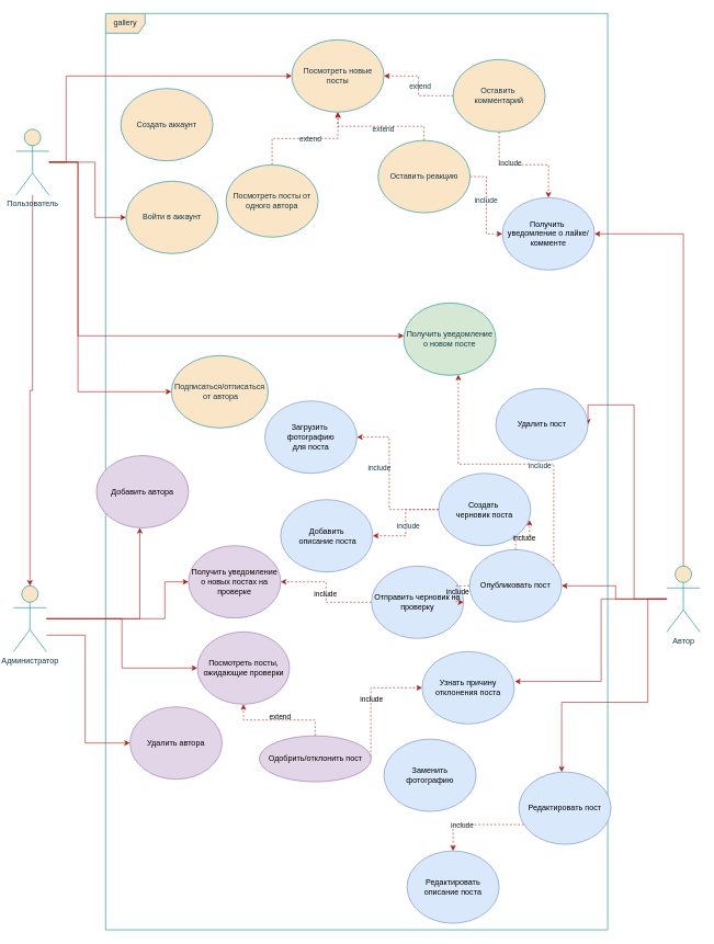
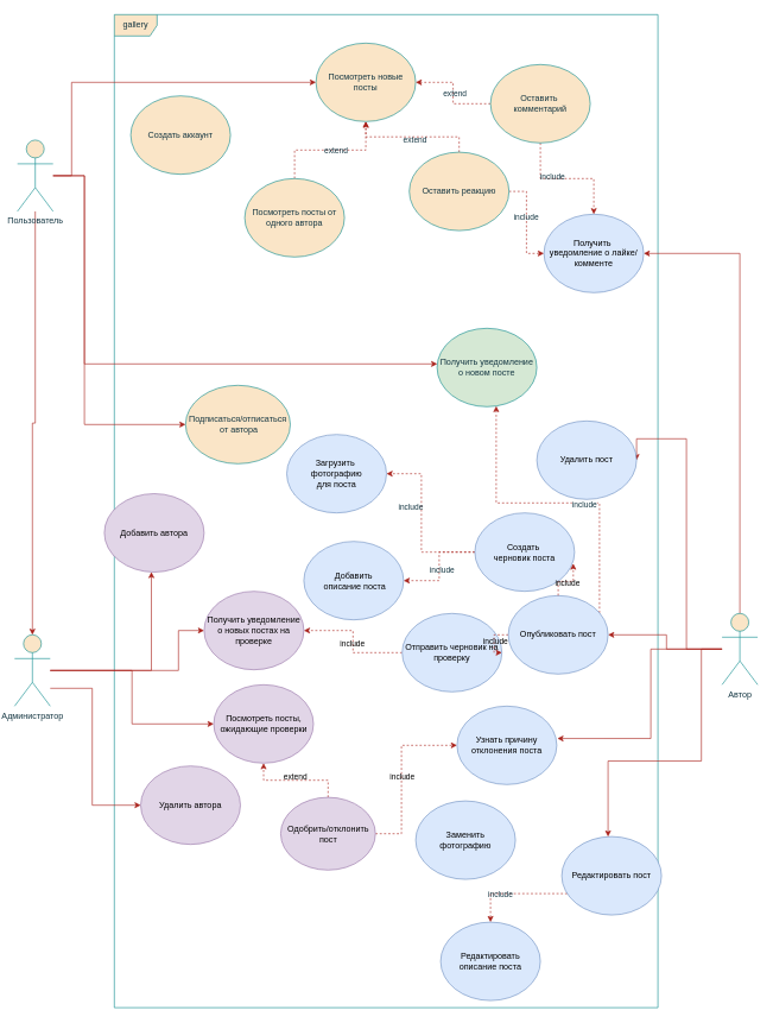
- <mxCell id="23" style="edgeStyle=orthogonalEdgeStyle;rounded=0;orthogonalLoop=1;jettySize=auto;html=1;strokeColor=#A8201A;align=center;verticalAlign=middle;fontFamily=Helvetica;fontSize=11;fontColor=default;labelBackgroundColor=none;endArrow=classic;fillColor=#FAE5C7;" edge="1" parent="1" source="24" target="53"><mxGeometry relative="1" as="geometry"><Array as="points"><mxPoint x="144" y="246" /><mxPoint x="144" y="330" /></Array></mxGeometry></mxCell>
- <mxCell id="53" value="Войти в аккаунт" style="ellipse;whiteSpace=wrap;html=1;labelBackgroundColor=none;fillColor=#FAE5C7;strokeColor=#0F8B8D;fontColor=#143642;" vertex="1" parent="1"><mxGeometry x="191" y="275" width="140" height="110" as="geometry" /></mxCell>
- <mxCell id="60" value="Одобрить/отклонить пост" style="ellipse;whiteSpace=wrap;html=1;labelBackgroundColor=none;fillColor=#e1d5e7;strokeColor=#9673a6;" vertex="1" parent="1"><mxGeometry x="393.5" y="1118" width="170" height="70" as="geometry" /></mxCell>
+ <mxCell id="60" value="Одобрить/отклонить пост" style="ellipse;whiteSpace=wrap;html=1;labelBackgroundColor=none;fillColor=#e1d5e7;strokeColor=#9673a6;" vertex="1" parent="1"><mxGeometry x="393.5" y="1118" width="133" height="102" as="geometry" /></mxCell>
